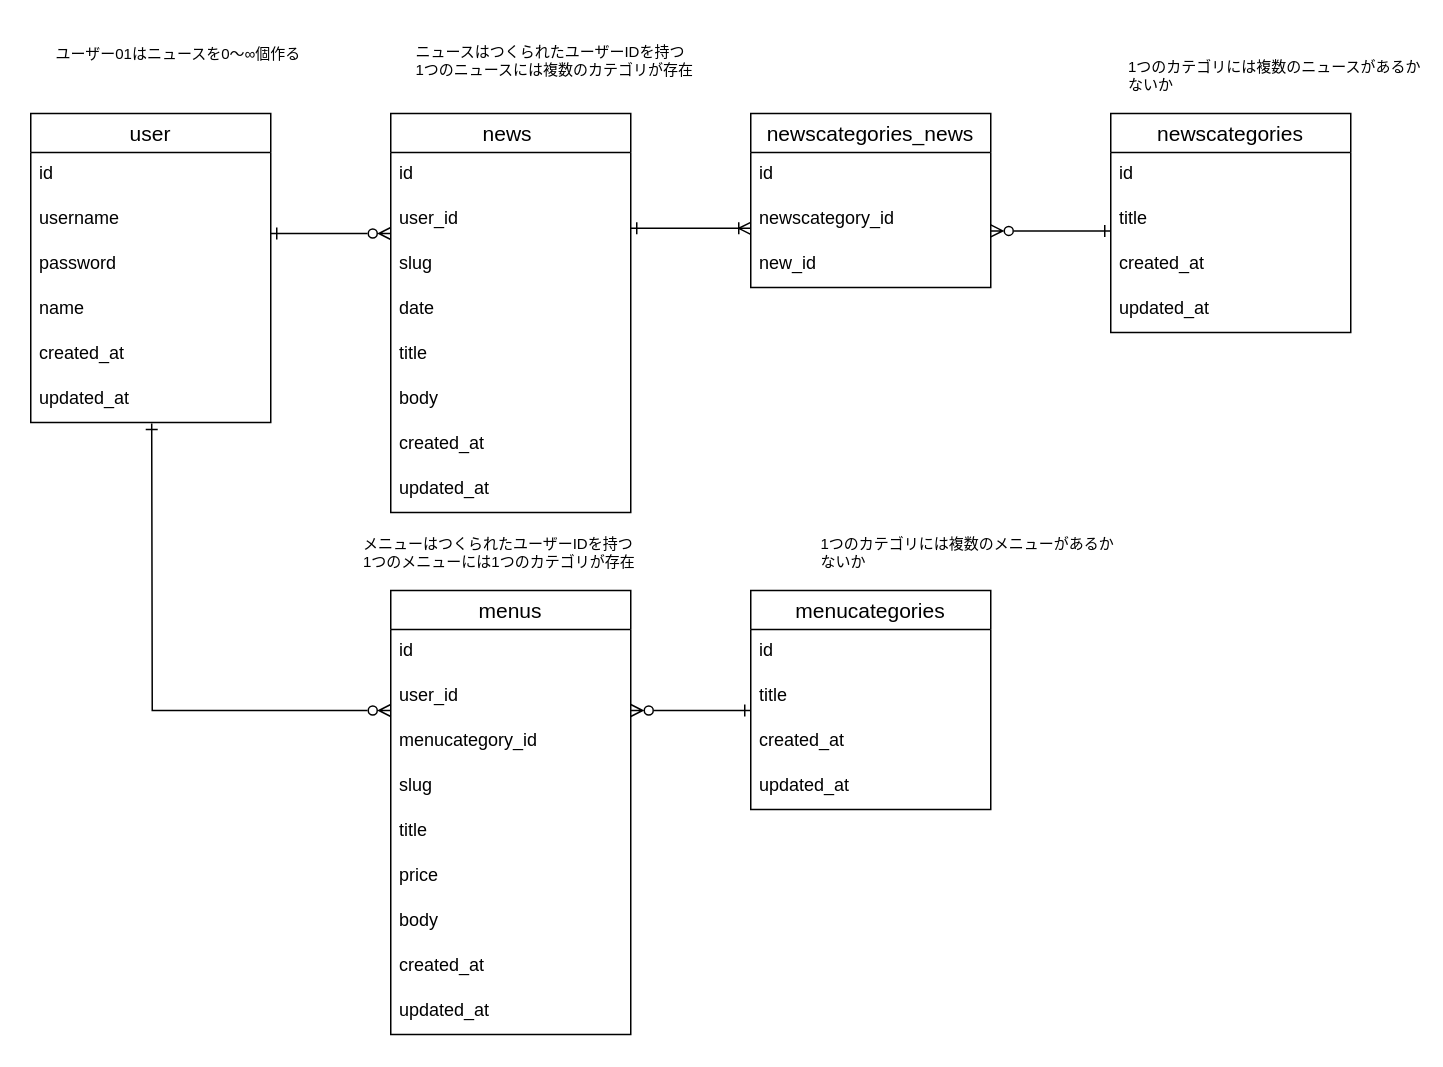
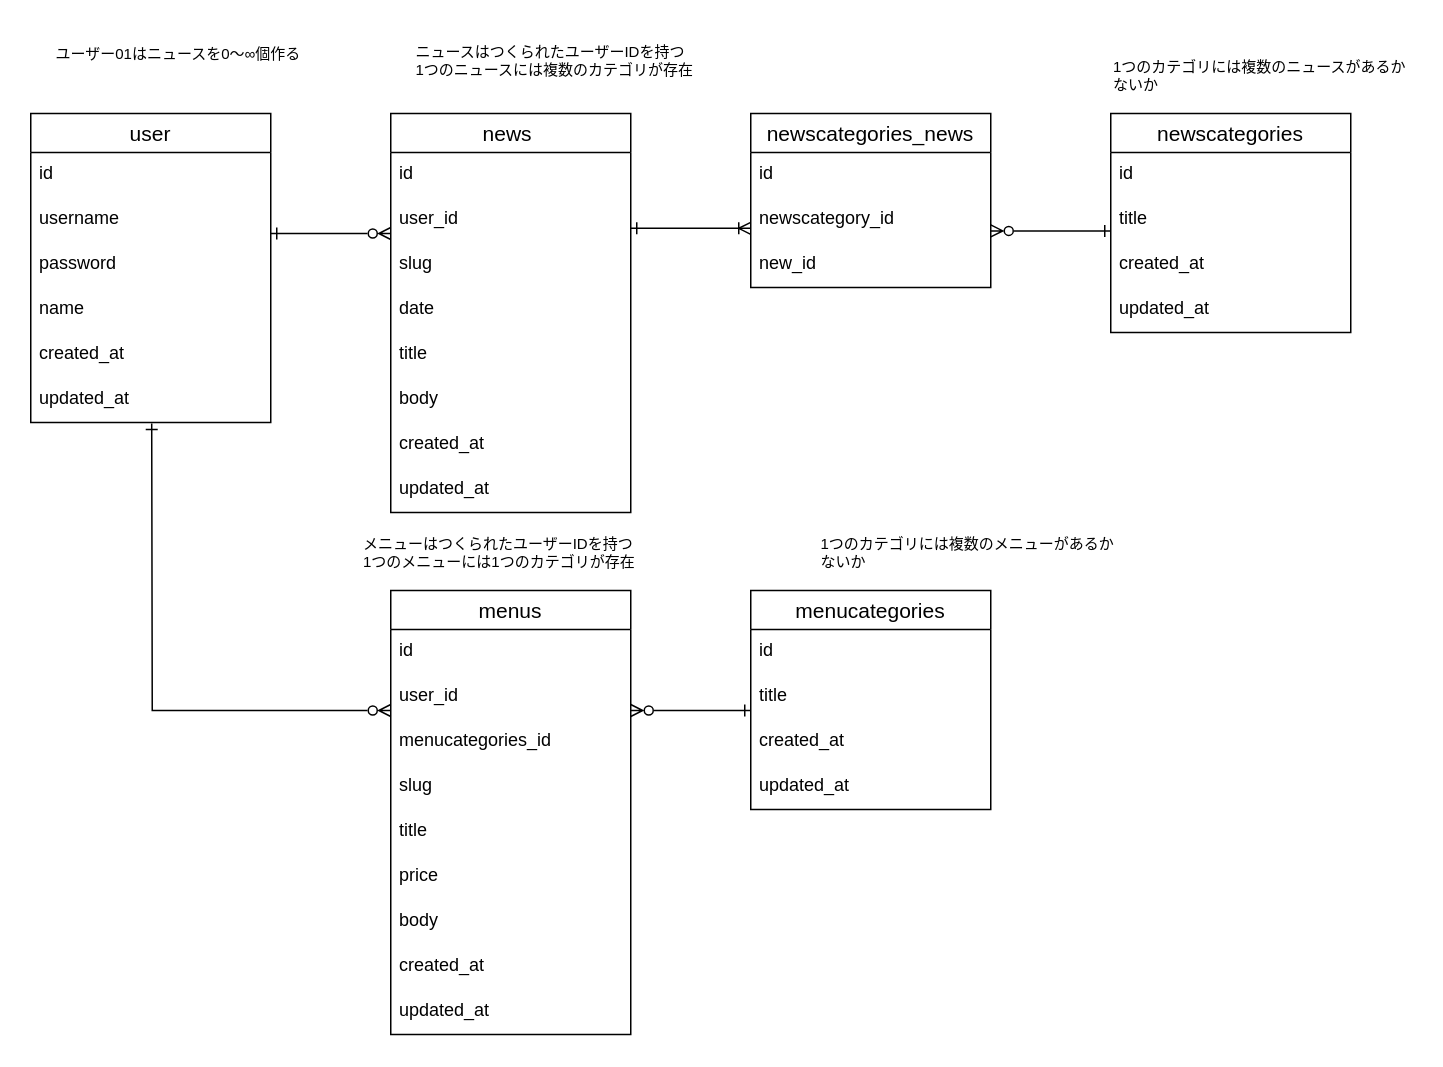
- <mxCell id="32" value="1つのカテゴリには複数のニュースがあるかないか" style="text;html=1;strokeColor=none;fillColor=none;align=left;verticalAlign=middle;whiteSpace=wrap;rounded=0;fontSize=10;" parent="1" vertex="1"><mxGeometry x="750" y="35" width="200" height="30" as="geometry" /></mxCell>
+ <mxCell id="32" value="1つのカテゴリには複数のニュースがあるかないか" style="text;html=1;strokeColor=none;fillColor=none;align=left;verticalAlign=middle;whiteSpace=wrap;rounded=0;fontSize=10;" parent="1" vertex="1"><mxGeometry x="740" y="35" width="200" height="30" as="geometry" /></mxCell>
- <mxCell id="36" value="menucategory_id" style="text;strokeColor=none;fillColor=none;spacingLeft=4;spacingRight=4;overflow=hidden;rotatable=0;points=[[0,0.5],[1,0.5]];portConstraint=eastwest;fontSize=12;" parent="33" vertex="1"><mxGeometry y="86" width="160" height="30" as="geometry" /></mxCell>
+ <mxCell id="36" value="menucategories_id" style="text;strokeColor=none;fillColor=none;spacingLeft=4;spacingRight=4;overflow=hidden;rotatable=0;points=[[0,0.5],[1,0.5]];portConstraint=eastwest;fontSize=12;" parent="33" vertex="1"><mxGeometry y="86" width="160" height="30" as="geometry" /></mxCell>
